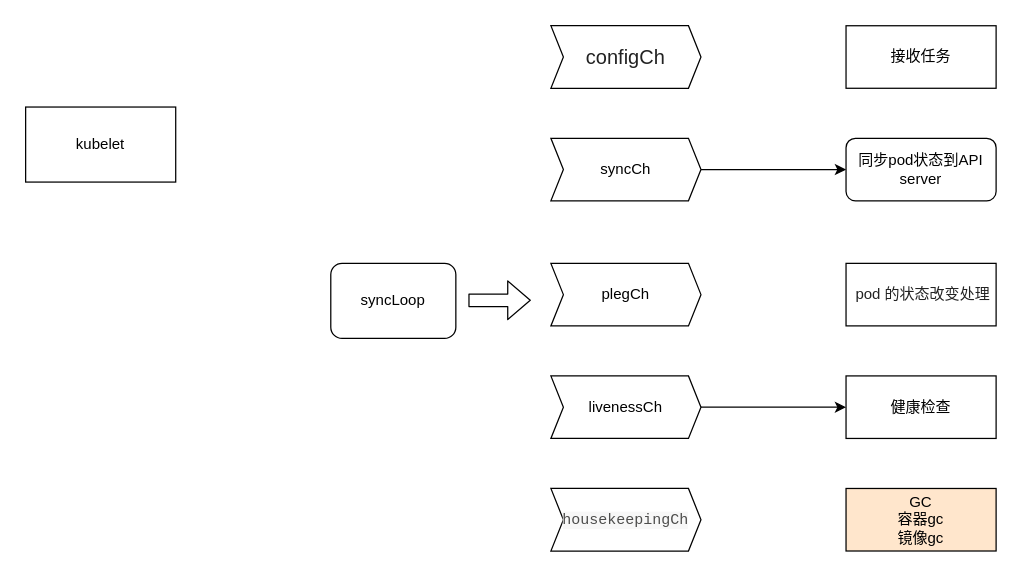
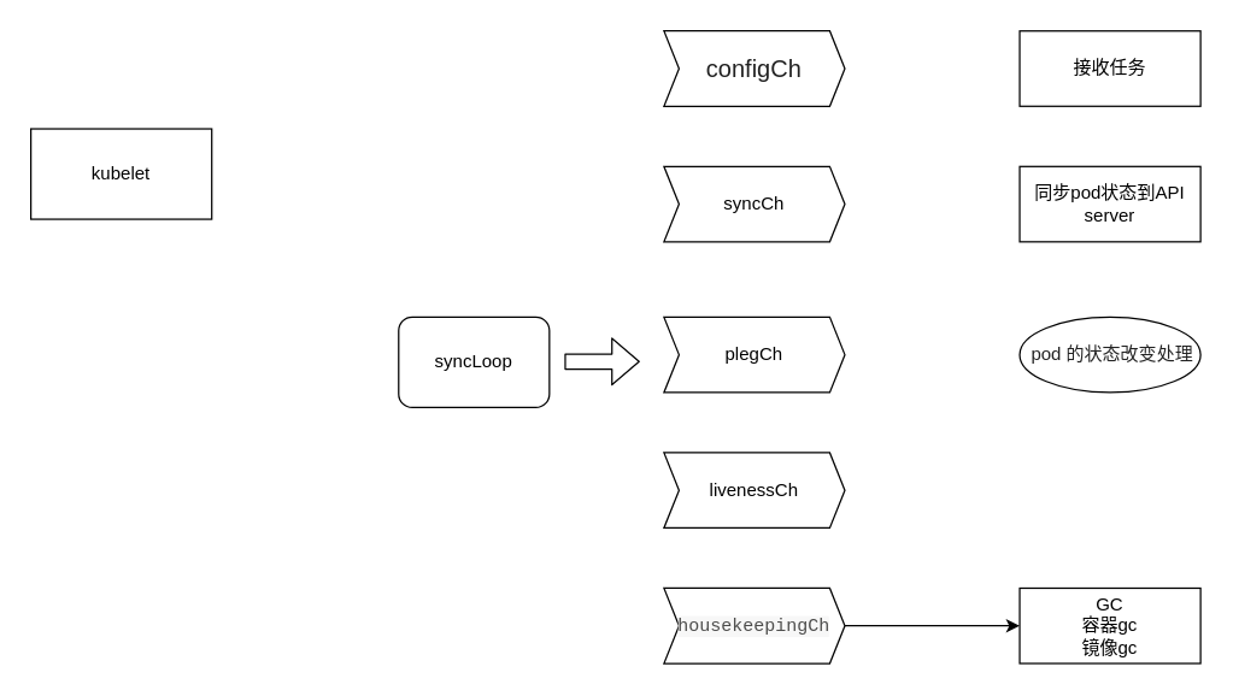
- <mxCell id="10" style="edgeStyle=orthogonalEdgeStyle;rounded=0;orthogonalLoop=1;jettySize=auto;html=1;exitX=1;exitY=0.5;exitDx=0;exitDy=0;entryX=0;entryY=0.5;entryDx=0;entryDy=0;" edge="1" parent="1" source="11" target="14"><mxGeometry relative="1" as="geometry" /></mxCell>
- <mxCell id="14" value="同步pod状态到API server" style="whiteSpace=wrap;html=1;rounded=1;" vertex="1" parent="1"><mxGeometry x="676" y="110" width="120" height="50" as="geometry" /></mxCell>
+ <mxCell id="14" value="同步pod状态到API server" style="rounded=0;whiteSpace=wrap;html=1;" vertex="1" parent="1"><mxGeometry x="676" y="110" width="120" height="50" as="geometry" /></mxCell>
- <mxCell id="15" value="&lt;span style=&quot;color: rgb(34 , 34 , 34) ; text-align: left ; background-color: rgb(255 , 255 , 255)&quot;&gt;&lt;font style=&quot;font-size: 12px&quot;&gt;&amp;nbsp;pod 的状态改变处理&lt;/font&gt;&lt;/span&gt;" style="rounded=0;whiteSpace=wrap;html=1;" vertex="1" parent="1"><mxGeometry x="676" y="210" width="120" height="50" as="geometry" /></mxCell>
+ <mxCell id="15" value="&lt;span style=&quot;color: rgb(34 , 34 , 34) ; text-align: left ; background-color: rgb(255 , 255 , 255)&quot;&gt;&lt;font style=&quot;font-size: 12px&quot;&gt;&amp;nbsp;pod 的状态改变处理&lt;/font&gt;&lt;/span&gt;" style="ellipse;whiteSpace=wrap;html=1;" vertex="1" parent="1"><mxGeometry x="676" y="210" width="120" height="50" as="geometry" /></mxCell>
- <mxCell id="8" style="edgeStyle=orthogonalEdgeStyle;rounded=0;orthogonalLoop=1;jettySize=auto;html=1;exitX=1;exitY=0.5;exitDx=0;exitDy=0;entryX=0;entryY=0.5;entryDx=0;entryDy=0;" edge="1" parent="1" source="9" target="16"><mxGeometry relative="1" as="geometry" /></mxCell>
- <mxCell id="16" value="&lt;div style=&quot;text-align: left&quot;&gt;健康检查&lt;/div&gt;" style="rounded=0;whiteSpace=wrap;html=1;" vertex="1" parent="1"><mxGeometry x="676" y="300" width="120" height="50" as="geometry" /></mxCell>
+ <mxCell id="6" style="edgeStyle=orthogonalEdgeStyle;rounded=0;orthogonalLoop=1;jettySize=auto;html=1;exitX=1;exitY=0.5;exitDx=0;exitDy=0;entryX=0;entryY=0.5;entryDx=0;entryDy=0;" edge="1" parent="1" source="7" target="5"><mxGeometry relative="1" as="geometry" /></mxCell>
- <mxCell id="5" value="GC&lt;br&gt;容器gc&lt;br&gt;镜像gc" style="rounded=0;whiteSpace=wrap;html=1;fillColor=#ffe6cc;" vertex="1" parent="1"><mxGeometry x="676" y="390" width="120" height="50" as="geometry" /></mxCell>
+ <mxCell id="5" value="GC&lt;br&gt;容器gc&lt;br&gt;镜像gc" style="rounded=0;whiteSpace=wrap;html=1;" vertex="1" parent="1"><mxGeometry x="676" y="390" width="120" height="50" as="geometry" /></mxCell>
